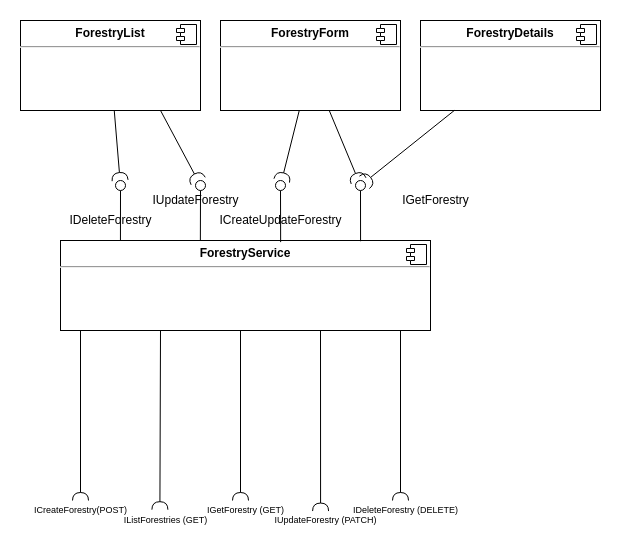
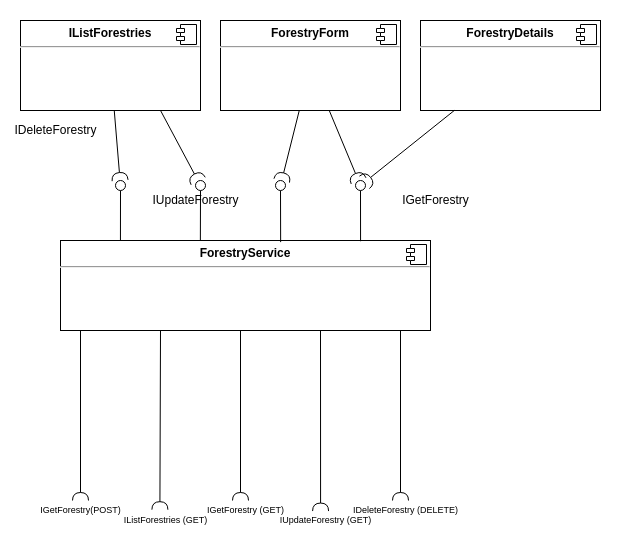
- <mxCell id="5" value="&lt;p style=&quot;margin: 0px ; margin-top: 6px ; text-align: center&quot;&gt;&lt;b&gt;ForestryList&lt;/b&gt;&lt;/p&gt;&lt;hr&gt;&lt;p style=&quot;margin: 0px ; margin-left: 8px&quot;&gt;&lt;br&gt;&lt;/p&gt;" style="align=left;overflow=fill;html=1;dropTarget=0;" vertex="1" parent="1"><mxGeometry x="20" y="20" width="180" height="90" as="geometry" /></mxCell>
+ <mxCell id="5" value="&lt;p style=&quot;margin: 0px ; margin-top: 6px ; text-align: center&quot;&gt;&lt;b&gt;IListForestries&lt;/b&gt;&lt;/p&gt;&lt;hr&gt;&lt;p style=&quot;margin: 0px ; margin-left: 8px&quot;&gt;&lt;br&gt;&lt;/p&gt;" style="align=left;overflow=fill;html=1;dropTarget=0;" vertex="1" parent="1"><mxGeometry x="20" y="20" width="180" height="90" as="geometry" /></mxCell>
- <mxCell id="32" value="IDeleteForestry" style="text;html=1;align=center;verticalAlign=middle;resizable=0;points=[];autosize=1;strokeColor=none;fillColor=none;" vertex="1" parent="1"><mxGeometry x="60" y="210" width="100" height="20" as="geometry" /></mxCell>
+ <mxCell id="32" value="IDeleteForestry" style="text;html=1;align=center;verticalAlign=middle;resizable=0;points=[];autosize=1;strokeColor=none;fillColor=none;" vertex="1" parent="1"><mxGeometry x="5" y="120" width="100" height="20" as="geometry" /></mxCell>
- <mxCell id="27" value="ICreateUpdateForestry" style="text;html=1;align=center;verticalAlign=middle;resizable=0;points=[];autosize=1;strokeColor=none;fillColor=none;" vertex="1" parent="1"><mxGeometry x="210" y="210" width="140" height="20" as="geometry" /></mxCell>
- <mxCell id="13" value="ICreateForestry(POST)" style="text;html=1;align=center;verticalAlign=middle;resizable=0;points=[];autosize=1;strokeColor=none;fillColor=none;fontSize=9;" vertex="1" parent="1"><mxGeometry x="25" y="500" width="110" height="20" as="geometry" /></mxCell>
+ <mxCell id="13" value="IGetForestry(POST)" style="text;html=1;align=center;verticalAlign=middle;resizable=0;points=[];autosize=1;strokeColor=none;fillColor=none;fontSize=9;" vertex="1" parent="1"><mxGeometry x="25" y="500" width="110" height="20" as="geometry" /></mxCell>
- <mxCell id="16" value="IUpdateForestry (PATCH)" style="text;html=1;align=center;verticalAlign=middle;resizable=0;points=[];autosize=1;strokeColor=none;fillColor=none;fontSize=9;" vertex="1" parent="1"><mxGeometry x="265" y="510" width="120" height="20" as="geometry" /></mxCell>
+ <mxCell id="16" value="IUpdateForestry (GET)" style="text;html=1;align=center;verticalAlign=middle;resizable=0;points=[];autosize=1;strokeColor=none;fillColor=none;fontSize=9;" vertex="1" parent="1"><mxGeometry x="265" y="510" width="120" height="20" as="geometry" /></mxCell>
